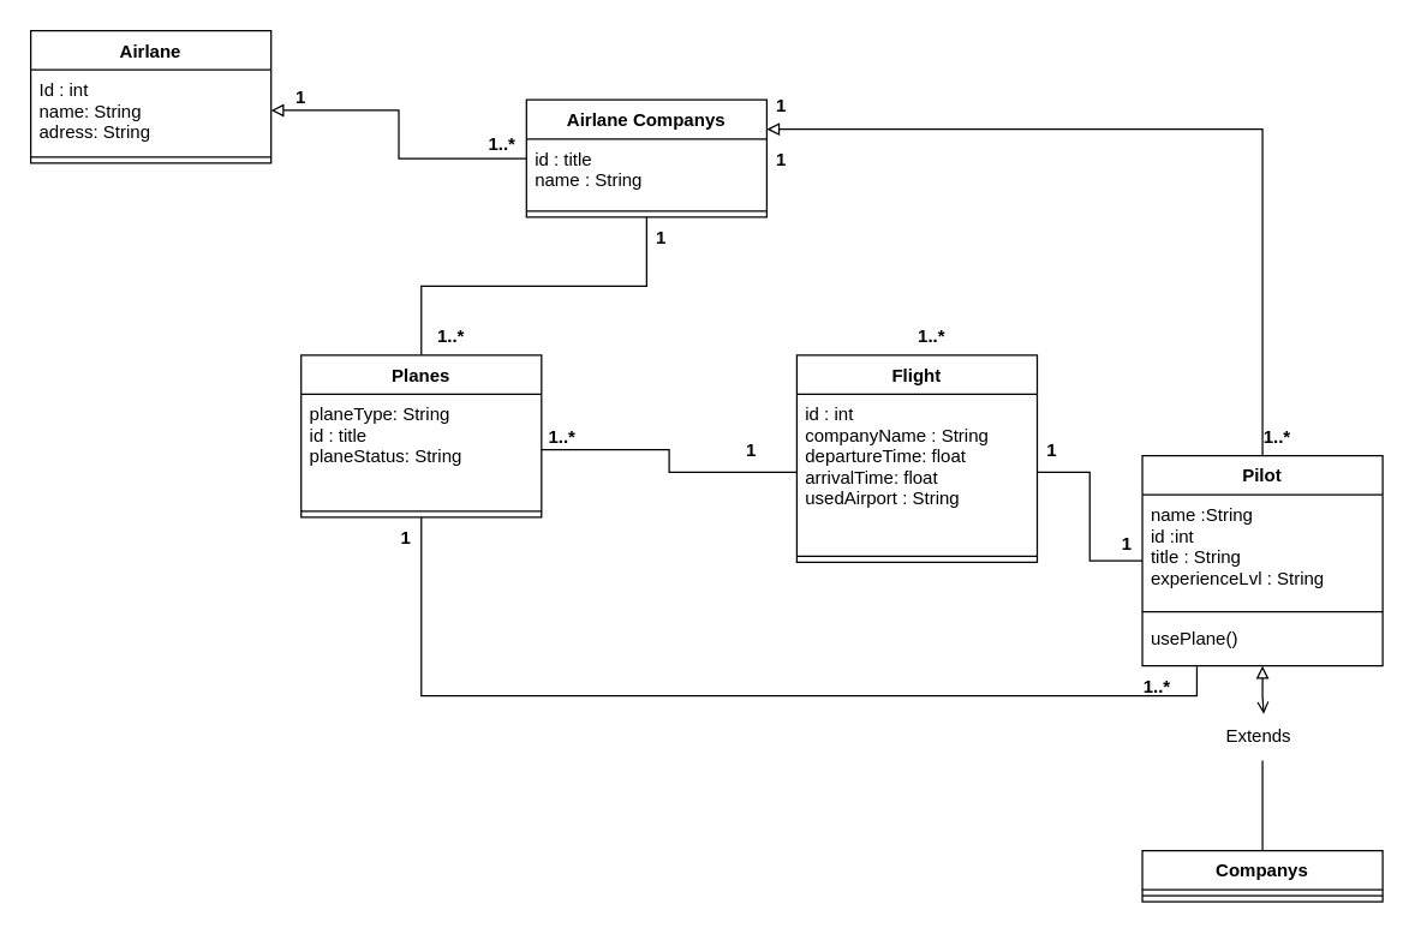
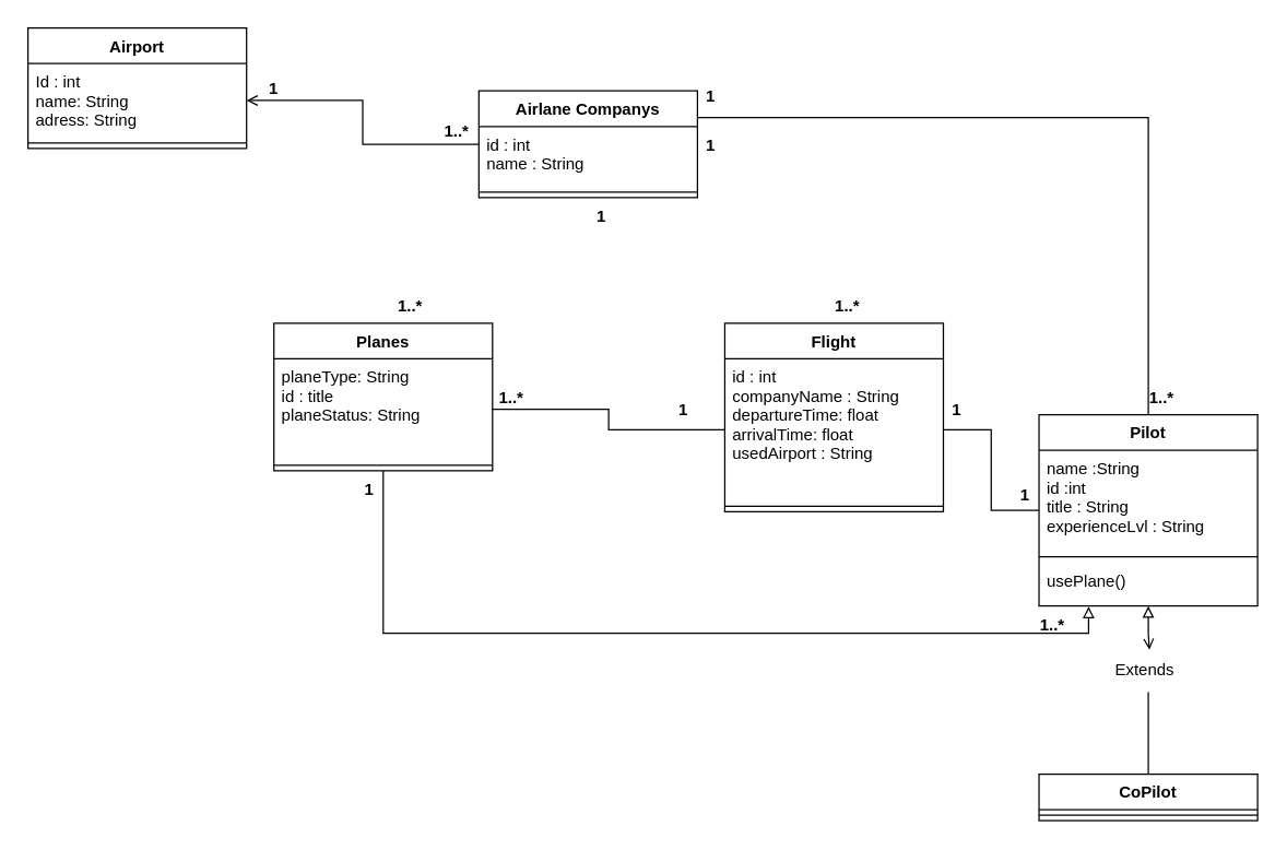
- <mxCell id="7" value="Airlane" style="swimlane;fontStyle=1;align=center;verticalAlign=top;childLayout=stackLayout;horizontal=1;startSize=26;horizontalStack=0;resizeParent=1;resizeParentMax=0;resizeLast=0;collapsible=1;marginBottom=0;" vertex="1" parent="1"><mxGeometry x="20" y="20" width="160" height="88" as="geometry" /></mxCell>
+ <mxCell id="7" value="Airport" style="swimlane;fontStyle=1;align=center;verticalAlign=top;childLayout=stackLayout;horizontal=1;startSize=26;horizontalStack=0;resizeParent=1;resizeParentMax=0;resizeLast=0;collapsible=1;marginBottom=0;" vertex="1" parent="1"><mxGeometry x="20" y="20" width="160" height="88" as="geometry" /></mxCell>
- <mxCell id="2" style="edgeStyle=orthogonalEdgeStyle;rounded=0;orthogonalLoop=1;jettySize=auto;html=1;entryX=1;entryY=0.5;entryDx=0;entryDy=0;endArrow=block;endFill=0;" edge="1" parent="1" source="4" target="8"><mxGeometry relative="1" as="geometry" /></mxCell>
+ <mxCell id="2" style="edgeStyle=orthogonalEdgeStyle;rounded=0;orthogonalLoop=1;jettySize=auto;html=1;entryX=1;entryY=0.5;entryDx=0;entryDy=0;endArrow=open;endFill=0;" edge="1" parent="1" source="4" target="8"><mxGeometry relative="1" as="geometry" /></mxCell>
- <mxCell id="29" style="edgeStyle=orthogonalEdgeStyle;rounded=0;orthogonalLoop=1;jettySize=auto;html=1;entryX=1;entryY=0.25;entryDx=0;entryDy=0;startArrow=none;startFill=0;endArrow=block;endFill=0;" edge="1" parent="1" source="30" target="4"><mxGeometry relative="1" as="geometry"><Array as="points"><mxPoint x="840" y="86" /></Array></mxGeometry></mxCell>
+ <mxCell id="29" style="edgeStyle=orthogonalEdgeStyle;rounded=0;orthogonalLoop=1;jettySize=auto;html=1;entryX=1;entryY=0.25;entryDx=0;entryDy=0;startArrow=none;startFill=0;endArrow=none;endFill=0;" edge="1" parent="1" source="30" target="4"><mxGeometry relative="1" as="geometry"><Array as="points"><mxPoint x="840" y="86" /></Array></mxGeometry></mxCell>
- <mxCell id="5" value="id : title&#10;name : String" style="text;strokeColor=none;fillColor=none;align=left;verticalAlign=top;spacingLeft=4;spacingRight=4;overflow=hidden;rotatable=0;points=[[0,0.5],[1,0.5]];portConstraint=eastwest;" vertex="1" parent="4"><mxGeometry y="26" width="160" height="44" as="geometry" /></mxCell>
+ <mxCell id="5" value="id : int&#10;name : String" style="text;strokeColor=none;fillColor=none;align=left;verticalAlign=top;spacingLeft=4;spacingRight=4;overflow=hidden;rotatable=0;points=[[0,0.5],[1,0.5]];portConstraint=eastwest;" vertex="1" parent="4"><mxGeometry y="26" width="160" height="44" as="geometry" /></mxCell>
- <mxCell id="3" style="edgeStyle=orthogonalEdgeStyle;rounded=0;orthogonalLoop=1;jettySize=auto;html=1;exitX=0.5;exitY=1;exitDx=0;exitDy=0;entryX=0.5;entryY=0;entryDx=0;entryDy=0;endArrow=none;endFill=0;" edge="1" parent="1" source="4" target="13"><mxGeometry relative="1" as="geometry" /></mxCell>
- <mxCell id="12" style="edgeStyle=orthogonalEdgeStyle;rounded=0;orthogonalLoop=1;jettySize=auto;html=1;entryX=0.227;entryY=1.012;entryDx=0;entryDy=0;entryPerimeter=0;startArrow=none;startFill=0;endArrow=none;endFill=0;" edge="1" parent="1" source="13" target="33"><mxGeometry relative="1" as="geometry" /></mxCell>
+ <mxCell id="12" style="edgeStyle=orthogonalEdgeStyle;rounded=0;orthogonalLoop=1;jettySize=auto;html=1;entryX=0.227;entryY=1.012;entryDx=0;entryDy=0;entryPerimeter=0;startArrow=none;startFill=0;endArrow=block;endFill=0;" edge="1" parent="1" source="13" target="33"><mxGeometry relative="1" as="geometry" /></mxCell>
- <mxCell id="34" value="Companys" style="swimlane;fontStyle=1;align=center;verticalAlign=top;childLayout=stackLayout;horizontal=1;startSize=26;horizontalStack=0;resizeParent=1;resizeParentMax=0;resizeLast=0;collapsible=1;marginBottom=0;" vertex="1" parent="1"><mxGeometry x="760" y="566" width="160" height="34" as="geometry" /></mxCell>
+ <mxCell id="34" value="CoPilot" style="swimlane;fontStyle=1;align=center;verticalAlign=top;childLayout=stackLayout;horizontal=1;startSize=26;horizontalStack=0;resizeParent=1;resizeParentMax=0;resizeLast=0;collapsible=1;marginBottom=0;" vertex="1" parent="1"><mxGeometry x="760" y="566" width="160" height="34" as="geometry" /></mxCell>
